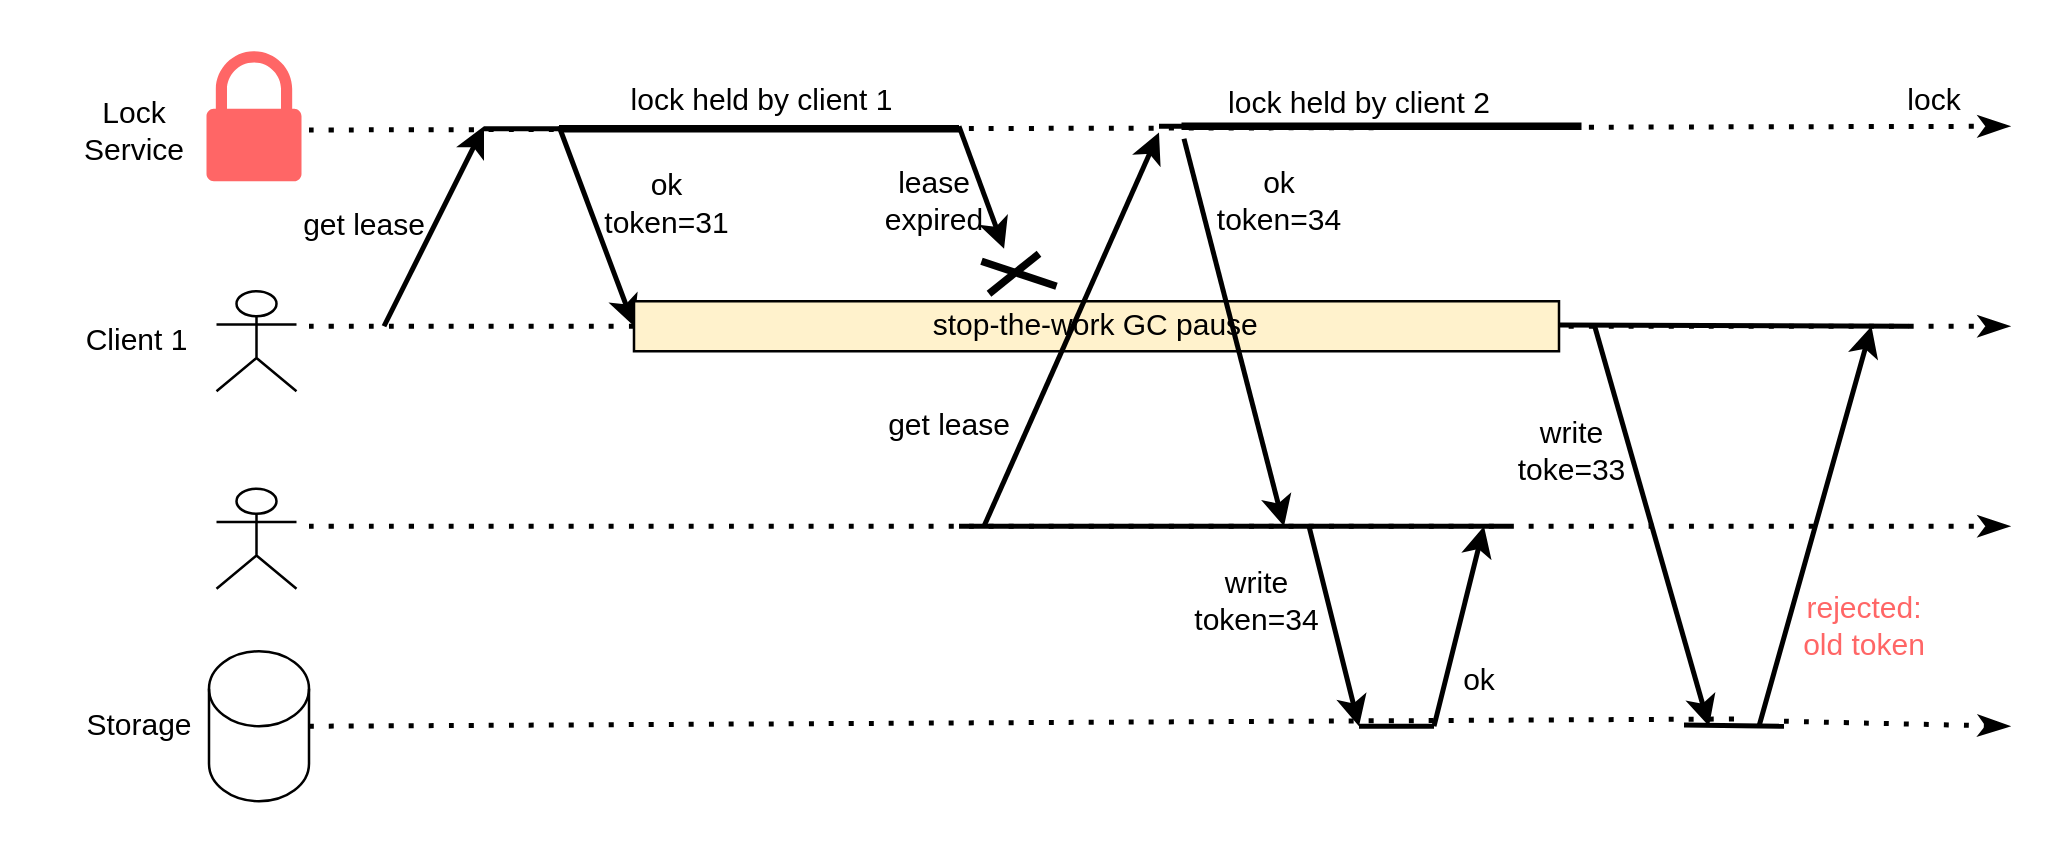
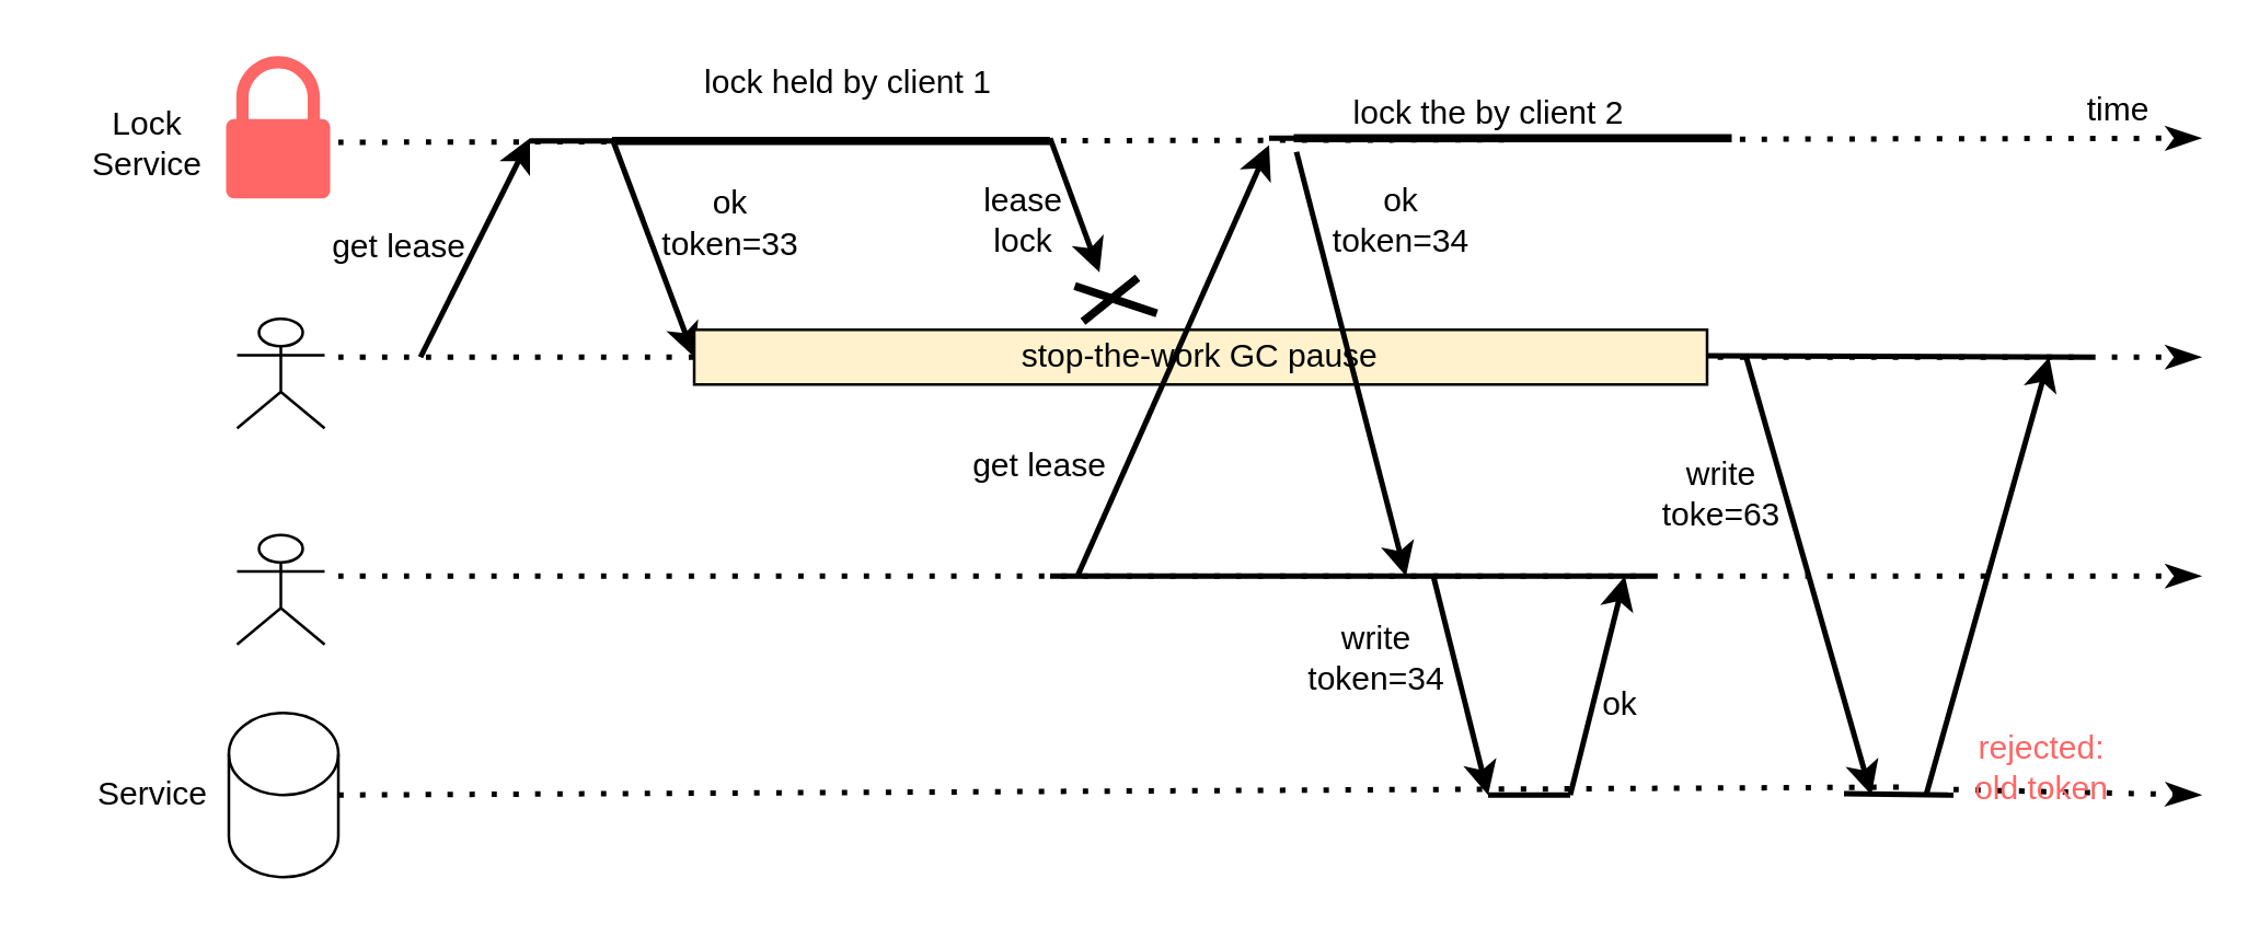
- <mxCell id="18" value="lock held by client 1" style="text;html=1;align=center;verticalAlign=middle;resizable=0;points=[];autosize=1;strokeColor=none;fillColor=none;fontColor=#000000;" parent="1" vertex="1"><mxGeometry x="239" y="25" width="130" height="30" as="geometry" /></mxCell>
+ <mxCell id="18" value="lock held by client 1" style="text;html=1;align=center;verticalAlign=middle;resizable=0;points=[];autosize=1;strokeColor=none;fillColor=none;fontColor=#000000;" parent="1" vertex="1"><mxGeometry x="244" y="15" width="130" height="30" as="geometry" /></mxCell>
- <mxCell id="42" value="lock" style="text;html=1;align=center;verticalAlign=middle;resizable=0;points=[];autosize=1;strokeColor=none;fillColor=none;fontColor=#000000;" parent="1" vertex="1"><mxGeometry x="748" y="25" width="50" height="30" as="geometry" /></mxCell>
+ <mxCell id="42" value="time" style="text;html=1;align=center;verticalAlign=middle;resizable=0;points=[];autosize=1;strokeColor=none;fillColor=none;fontColor=#000000;" parent="1" vertex="1"><mxGeometry x="748" y="25" width="50" height="30" as="geometry" /></mxCell>
- <mxCell id="31" value="lock held by client 2" style="text;html=1;align=center;verticalAlign=middle;resizable=0;points=[];autosize=1;strokeColor=none;fillColor=none;fontColor=#000000;" parent="1" vertex="1"><mxGeometry x="478" y="26" width="130" height="30" as="geometry" /></mxCell>
+ <mxCell id="31" value="lock the by client 2" style="text;html=1;align=center;verticalAlign=middle;resizable=0;points=[];autosize=1;strokeColor=none;fillColor=none;fontColor=#000000;" parent="1" vertex="1"><mxGeometry x="478" y="26" width="130" height="30" as="geometry" /></mxCell>
- <mxCell id="22" value="lease&lt;br&gt;expired" style="text;html=1;align=center;verticalAlign=middle;resizable=0;points=[];autosize=1;strokeColor=none;fillColor=none;fontColor=#000000;strokeWidth=2;" parent="1" vertex="1"><mxGeometry x="343" y="60" width="60" height="40" as="geometry" /></mxCell>
+ <mxCell id="22" value="lease&lt;br&gt;lock" style="text;html=1;align=center;verticalAlign=middle;resizable=0;points=[];autosize=1;strokeColor=none;fillColor=none;fontColor=#000000;strokeWidth=2;" parent="1" vertex="1"><mxGeometry x="343" y="60" width="60" height="40" as="geometry" /></mxCell>
- <mxCell id="16" value="ok&lt;br&gt;token=31" style="text;html=1;align=center;verticalAlign=middle;resizable=0;points=[];autosize=1;strokeColor=none;fillColor=none;fontColor=#000000;" parent="1" vertex="1"><mxGeometry x="231" y="61" width="70" height="40" as="geometry" /></mxCell>
+ <mxCell id="16" value="ok&lt;br&gt;token=33" style="text;html=1;align=center;verticalAlign=middle;resizable=0;points=[];autosize=1;strokeColor=none;fillColor=none;fontColor=#000000;" parent="1" vertex="1"><mxGeometry x="231" y="61" width="70" height="40" as="geometry" /></mxCell>
- <mxCell id="12" value="Client 1" style="text;html=1;align=center;verticalAlign=middle;resizable=0;points=[];autosize=1;strokeColor=none;fillColor=none;fontColor=#000000;" parent="1" vertex="1"><mxGeometry x="24" y="121" width="60" height="30" as="geometry" /></mxCell>
- <mxCell id="40" value="write&lt;br&gt;toke=33" style="text;html=1;align=center;verticalAlign=middle;resizable=0;points=[];autosize=1;strokeColor=none;fillColor=none;fontColor=#000000;" parent="1" vertex="1"><mxGeometry x="593" y="160" width="70" height="40" as="geometry" /></mxCell>
+ <mxCell id="40" value="write&lt;br&gt;toke=63" style="text;html=1;align=center;verticalAlign=middle;resizable=0;points=[];autosize=1;strokeColor=none;fillColor=none;fontColor=#000000;" parent="1" vertex="1"><mxGeometry x="593" y="160" width="70" height="40" as="geometry" /></mxCell>
- <mxCell id="45" value="&lt;font color=&quot;#ff6666&quot;&gt;rejected:&lt;br&gt;old token&lt;/font&gt;" style="text;html=1;align=center;verticalAlign=middle;resizable=0;points=[];autosize=1;strokeColor=none;fillColor=none;fontColor=#000000;" vertex="1" parent="1"><mxGeometry x="710" y="230" width="70" height="40" as="geometry" /></mxCell>
+ <mxCell id="45" value="&lt;font color=&quot;#ff6666&quot;&gt;rejected:&lt;br&gt;old token&lt;/font&gt;" style="text;html=1;align=center;verticalAlign=middle;resizable=0;points=[];autosize=1;strokeColor=none;fillColor=none;fontColor=#000000;" vertex="1" parent="1"><mxGeometry x="710" y="260" width="70" height="40" as="geometry" /></mxCell>
- <mxCell id="37" value="ok" style="text;html=1;align=center;verticalAlign=middle;resizable=0;points=[];autosize=1;strokeColor=none;fillColor=none;fontColor=#000000;" parent="1" vertex="1"><mxGeometry x="571" y="257" width="40" height="30" as="geometry" /></mxCell>
+ <mxCell id="37" value="ok" style="text;html=1;align=center;verticalAlign=middle;resizable=0;points=[];autosize=1;strokeColor=none;fillColor=none;fontColor=#000000;" parent="1" vertex="1"><mxGeometry x="571" y="242" width="40" height="30" as="geometry" /></mxCell>
- <mxCell id="9" value="Storage" style="text;html=1;align=center;verticalAlign=middle;resizable=0;points=[];autosize=1;strokeColor=none;fillColor=none;fontColor=#000000;" parent="1" vertex="1"><mxGeometry x="20" y="275" width="70" height="30" as="geometry" /></mxCell>
+ <mxCell id="9" value="Service" style="text;html=1;align=center;verticalAlign=middle;resizable=0;points=[];autosize=1;strokeColor=none;fillColor=none;fontColor=#000000;" parent="1" vertex="1"><mxGeometry x="20" y="275" width="70" height="30" as="geometry" /></mxCell>
